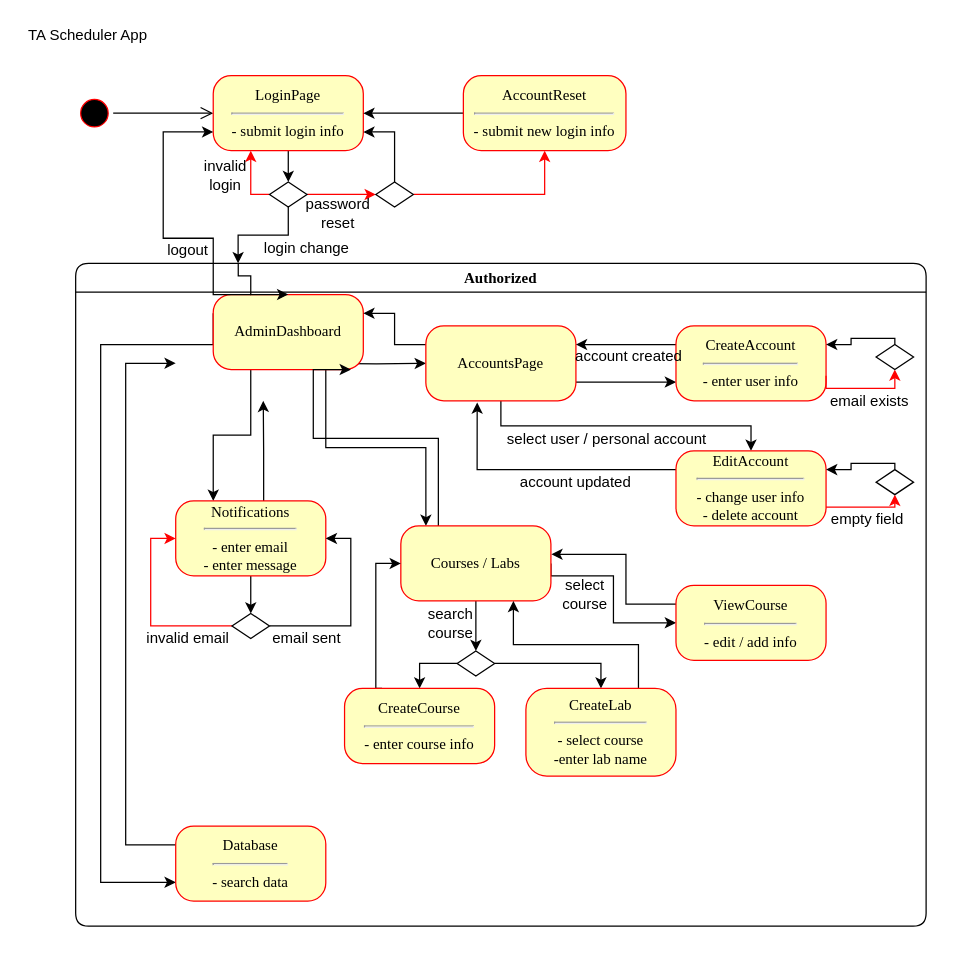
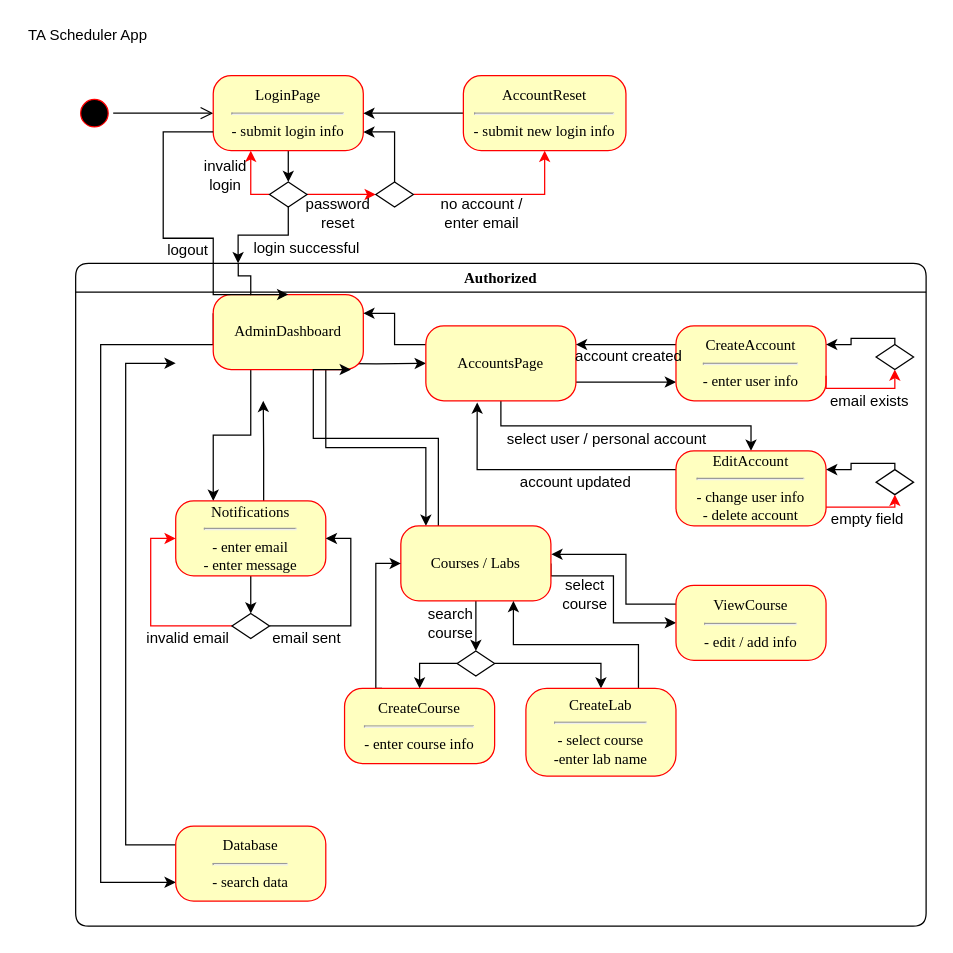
- <mxCell id="70" style="edgeStyle=orthogonalEdgeStyle;rounded=0;orthogonalLoop=1;jettySize=auto;html=1;exitX=0.25;exitY=0;exitDx=0;exitDy=0;entryX=0;entryY=0.75;entryDx=0;entryDy=0;" parent="1" source="8" target="55" edge="1"><mxGeometry relative="1" as="geometry"><mxPoint x="110" y="180" as="targetPoint" /><Array as="points"><mxPoint x="170" y="190" /><mxPoint x="130" y="190" /><mxPoint x="130" y="105" /></Array></mxGeometry></mxCell>
+ <mxCell id="70" style="edgeStyle=orthogonalEdgeStyle;rounded=0;orthogonalLoop=1;jettySize=auto;html=1;exitX=0.25;exitY=0;exitDx=0;exitDy=0;entryX=0;entryY=0.75;entryDx=0;entryDy=0;endArrow=none;" parent="1" source="8" target="55" edge="1"><mxGeometry relative="1" as="geometry"><mxPoint x="110" y="180" as="targetPoint" /><Array as="points"><mxPoint x="170" y="190" /><mxPoint x="130" y="190" /><mxPoint x="130" y="105" /></Array></mxGeometry></mxCell>
+ <mxCell id="67" value="no account / enter email" style="text;strokeColor=none;align=center;fillColor=none;html=1;verticalAlign=middle;whiteSpace=wrap;rounded=0;" parent="1" vertex="1"><mxGeometry x="350" y="155" width="70" height="30" as="geometry" /></mxCell>
- <mxCell id="68" value="login change" style="text;strokeColor=none;align=center;fillColor=none;html=1;verticalAlign=middle;whiteSpace=wrap;rounded=0;" parent="1" vertex="1"><mxGeometry x="200" y="190" width="90" height="15" as="geometry" /></mxCell>
+ <mxCell id="68" value="login successful" style="text;strokeColor=none;align=center;fillColor=none;html=1;verticalAlign=middle;whiteSpace=wrap;rounded=0;" parent="1" vertex="1"><mxGeometry x="200" y="190" width="90" height="15" as="geometry" /></mxCell>
